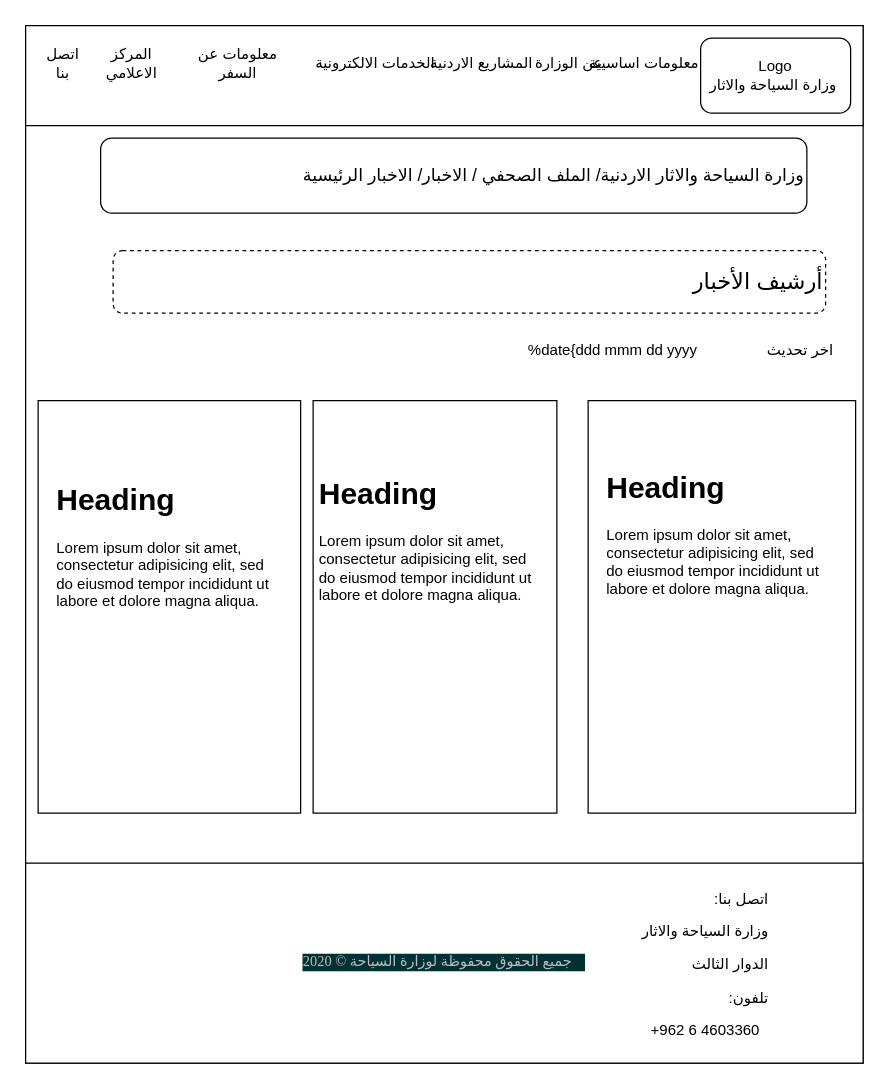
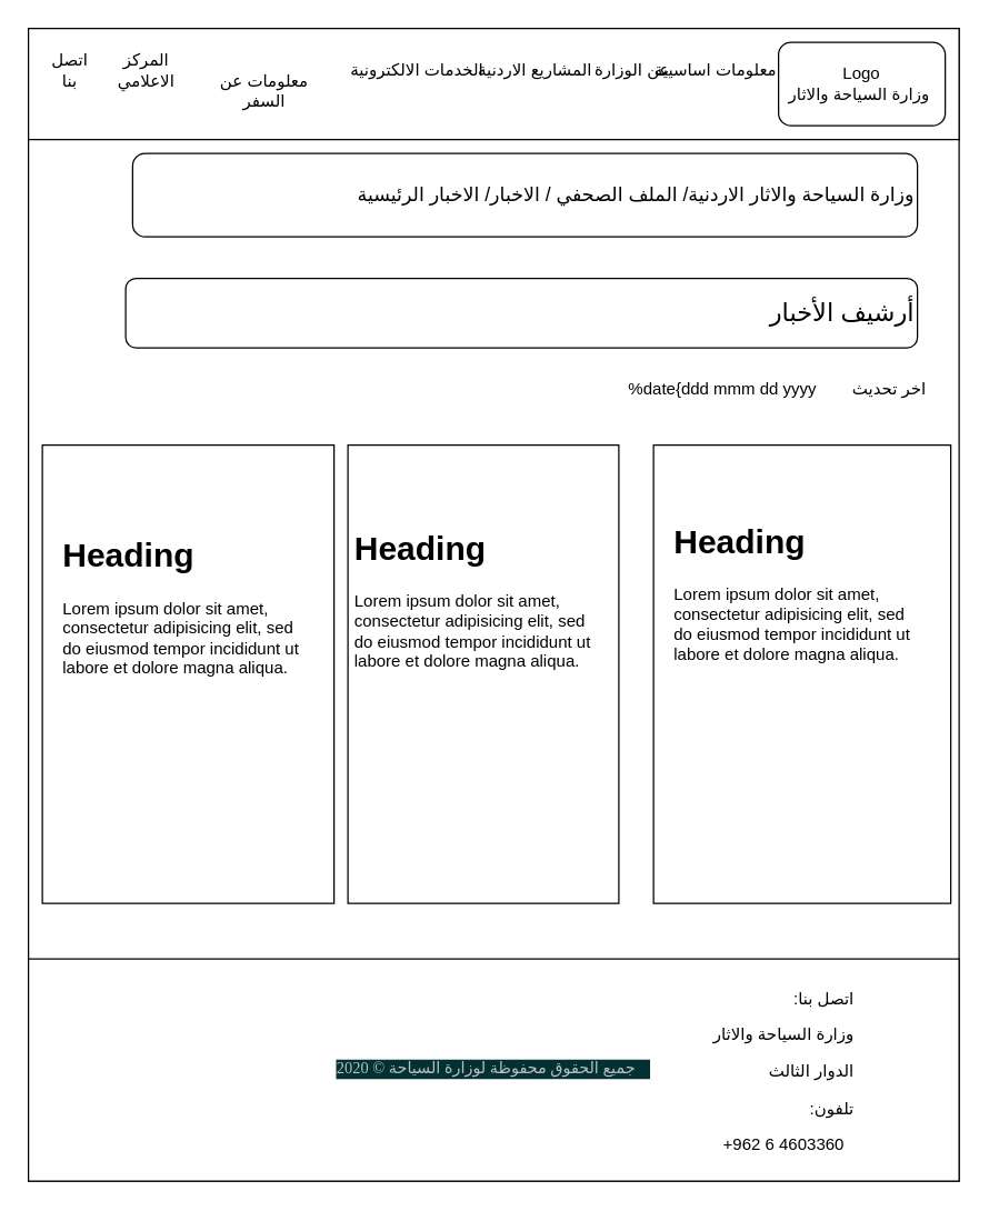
- <mxCell id="15" value="معلومات عن السفر" style="text;html=1;strokeColor=none;fillColor=none;align=center;verticalAlign=middle;whiteSpace=wrap;rounded=0;" vertex="1" parent="1"><mxGeometry x="150" y="40" width="80" height="20" as="geometry" /></mxCell>
+ <mxCell id="15" value="معلومات عن السفر" style="text;html=1;strokeColor=none;fillColor=none;align=center;verticalAlign=middle;whiteSpace=wrap;rounded=0;" vertex="1" parent="1"><mxGeometry x="150" y="55" width="80" height="20" as="geometry" /></mxCell>
- <mxCell id="7" value="&lt;font style=&quot;font-size: 14px&quot;&gt;وزارة السياحة والاثار الاردنية/ الملف الصحفي / الاخبار/ الاخبار الرئيسية&lt;/font&gt;" style="rounded=1;whiteSpace=wrap;html=1;align=right;" parent="1" vertex="1"><mxGeometry x="80" y="110" width="565" height="60" as="geometry" /></mxCell>
+ <mxCell id="7" value="&lt;font style=&quot;font-size: 14px&quot;&gt;وزارة السياحة والاثار الاردنية/ الملف الصحفي / الاخبار/ الاخبار الرئيسية&lt;/font&gt;" style="rounded=1;whiteSpace=wrap;html=1;align=right;" parent="1" vertex="1"><mxGeometry x="95" y="110" width="565" height="60" as="geometry" /></mxCell>
- <mxCell id="8" value="&lt;font style=&quot;font-size: 18px&quot;&gt;أرشيف الأخبار&lt;/font&gt;" style="rounded=1;whiteSpace=wrap;html=1;align=right;dashed=1;" parent="1" vertex="1"><mxGeometry x="90" y="200" width="570" height="50" as="geometry" /></mxCell>
+ <mxCell id="8" value="&lt;font style=&quot;font-size: 18px&quot;&gt;أرشيف الأخبار&lt;/font&gt;" style="rounded=1;whiteSpace=wrap;html=1;align=right;" parent="1" vertex="1"><mxGeometry x="90" y="200" width="570" height="50" as="geometry" /></mxCell>
- <mxCell id="10" value="%date{ddd mmm dd yyyy HH:MM:ss}%" style="text;html=1;strokeColor=none;fillColor=none;align=center;verticalAlign=middle;whiteSpace=wrap;overflow=hidden;" parent="1" vertex="1"><mxGeometry x="410" y="270" width="160" height="20" as="geometry" /></mxCell>
+ <mxCell id="10" value="%date{ddd mmm dd yyyy HH:MM:ss}%" style="text;html=1;strokeColor=none;fillColor=none;align=center;verticalAlign=middle;whiteSpace=wrap;overflow=hidden;" parent="1" vertex="1"><mxGeometry x="440" y="270" width="160" height="20" as="geometry" /></mxCell>
